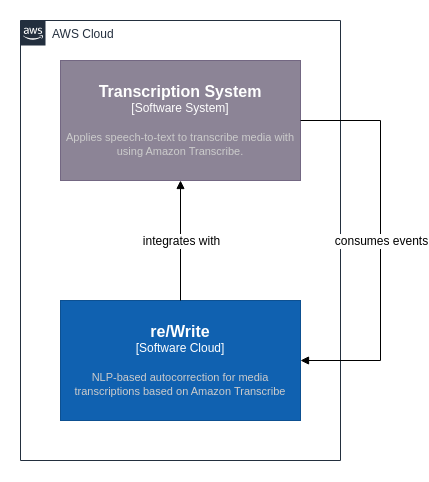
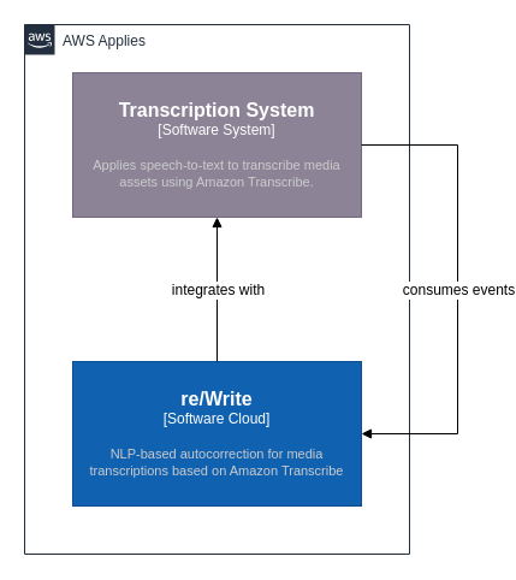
- <mxCell id="6" value="AWS Cloud" style="points=[[0,0],[0.25,0],[0.5,0],[0.75,0],[1,0],[1,0.25],[1,0.5],[1,0.75],[1,1],[0.75,1],[0.5,1],[0.25,1],[0,1],[0,0.75],[0,0.5],[0,0.25]];outlineConnect=0;gradientColor=none;html=1;whiteSpace=wrap;fontSize=12;fontStyle=0;container=1;pointerEvents=0;collapsible=0;recursiveResize=0;shape=mxgraph.aws4.group;grIcon=mxgraph.aws4.group_aws_cloud_alt;strokeColor=#232F3E;fillColor=none;verticalAlign=top;align=left;spacingLeft=30;fontColor=#232F3E;dashed=0;labelBackgroundColor=default;fontFamily=Helvetica;" parent="1" vertex="1"><mxGeometry x="20" y="20" width="320" height="440" as="geometry" /></mxCell>
+ <mxCell id="6" value="AWS Applies" style="points=[[0,0],[0.25,0],[0.5,0],[0.75,0],[1,0],[1,0.25],[1,0.5],[1,0.75],[1,1],[0.75,1],[0.5,1],[0.25,1],[0,1],[0,0.75],[0,0.5],[0,0.25]];outlineConnect=0;gradientColor=none;html=1;whiteSpace=wrap;fontSize=12;fontStyle=0;container=1;pointerEvents=0;collapsible=0;recursiveResize=0;shape=mxgraph.aws4.group;grIcon=mxgraph.aws4.group_aws_cloud_alt;strokeColor=#232F3E;fillColor=none;verticalAlign=top;align=left;spacingLeft=30;fontColor=#232F3E;dashed=0;labelBackgroundColor=default;fontFamily=Helvetica;" parent="1" vertex="1"><mxGeometry x="20" y="20" width="320" height="440" as="geometry" /></mxCell>
- <mxCell id="3" value="&lt;font style=&quot;font-size: 16px&quot;&gt;&lt;b&gt;Transcription System&lt;/b&gt;&lt;/font&gt;&lt;div&gt;[Software System]&lt;/div&gt;&lt;br&gt;&lt;div&gt;&lt;font style=&quot;font-size: 11px&quot;&gt;&lt;font color=&quot;#cccccc&quot;&gt;Applies speech-to-text to transcribe media with using Amazon Transcribe.&lt;/font&gt;&lt;/div&gt;" style="rounded=0;whiteSpace=wrap;html=1;labelBackgroundColor=none;fillColor=#8C8496;fontColor=#ffffff;align=center;arcSize=10;strokeColor=#736782;metaEdit=1;resizable=0;points=[[0.25,0,0],[0.5,0,0],[0.75,0,0],[1,0.25,0],[1,0.5,0],[1,0.75,0],[0.75,1,0],[0.5,1,0],[0.25,1,0],[0,0.75,0],[0,0.5,0],[0,0.25,0]];verticalAlign=middle;fontFamily=Helvetica;fontSize=12;" parent="1" vertex="1"><mxGeometry x="60" y="60" width="240" height="120" as="geometry" /></mxCell>
+ <mxCell id="3" value="&lt;font style=&quot;font-size: 16px&quot;&gt;&lt;b&gt;Transcription System&lt;/b&gt;&lt;/font&gt;&lt;div&gt;[Software System]&lt;/div&gt;&lt;br&gt;&lt;div&gt;&lt;font style=&quot;font-size: 11px&quot;&gt;&lt;font color=&quot;#cccccc&quot;&gt;Applies speech-to-text to transcribe media assets using Amazon Transcribe.&lt;/font&gt;&lt;/div&gt;" style="rounded=0;whiteSpace=wrap;html=1;labelBackgroundColor=none;fillColor=#8C8496;fontColor=#ffffff;align=center;arcSize=10;strokeColor=#736782;metaEdit=1;resizable=0;points=[[0.25,0,0],[0.5,0,0],[0.75,0,0],[1,0.25,0],[1,0.5,0],[1,0.75,0],[0.75,1,0],[0.5,1,0],[0.25,1,0],[0,0.75,0],[0,0.5,0],[0,0.25,0]];verticalAlign=middle;fontFamily=Helvetica;fontSize=12;" parent="1" vertex="1"><mxGeometry x="60" y="60" width="240" height="120" as="geometry" /></mxCell>
